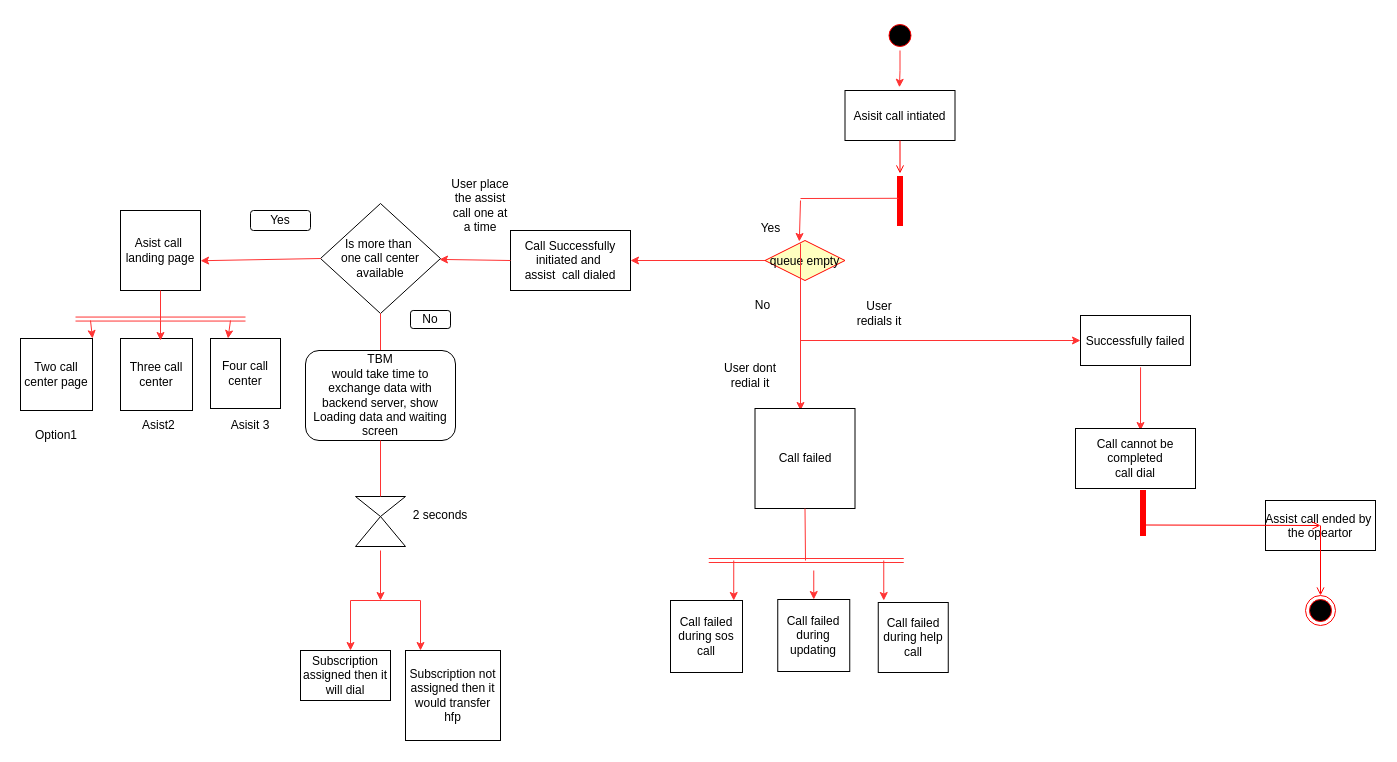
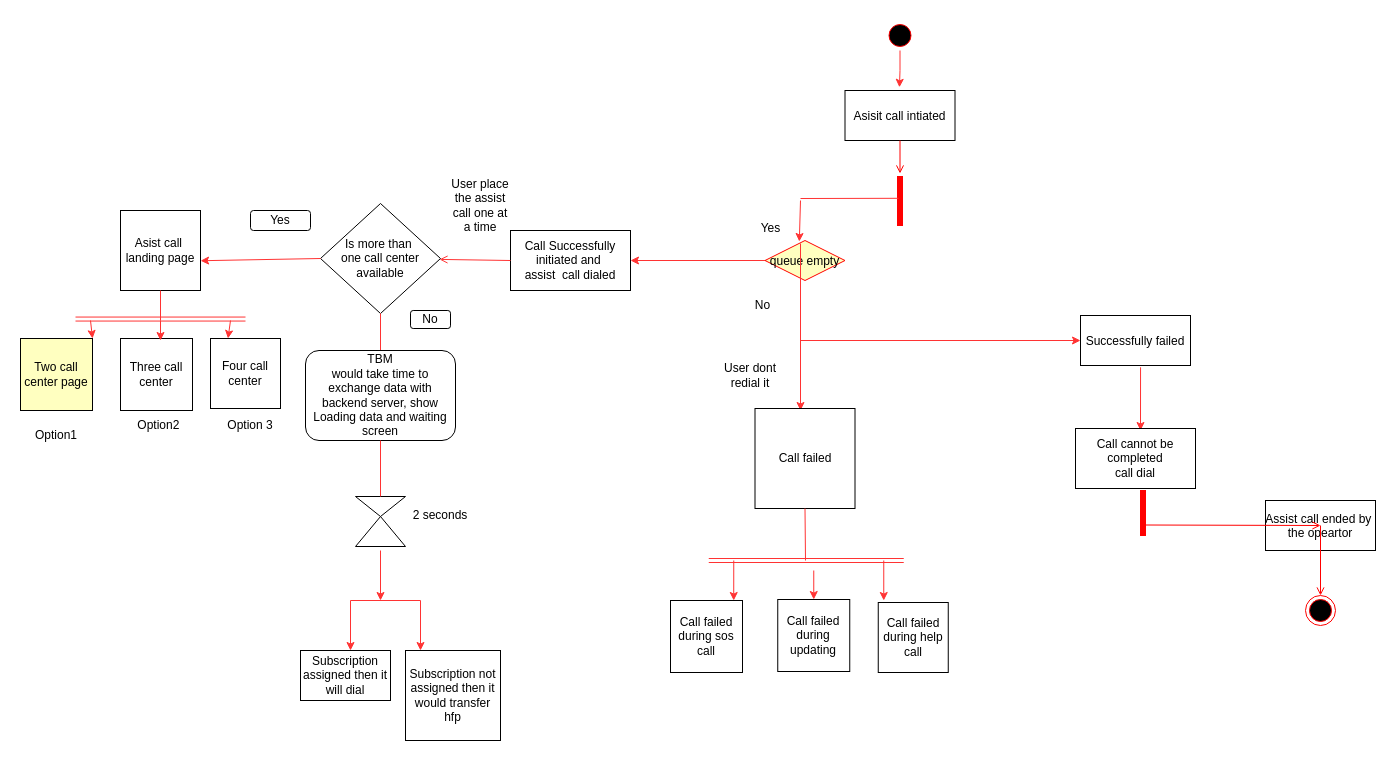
- <mxCell id="15" value="" style="endArrow=classic;html=1;rounded=0;strokeColor=#FF3333;exitX=0;exitY=0.5;exitDx=0;exitDy=0;" edge="1" parent="1" source="9" target="16"><mxGeometry width="50" height="50" relative="1" as="geometry"><mxPoint x="450" y="260" as="sourcePoint" /><mxPoint x="420" y="260" as="targetPoint" /></mxGeometry></mxCell>
+ <mxCell id="15" value="" style="endArrow=open;html=1;rounded=0;strokeColor=#FF3333;exitX=0;exitY=0.5;exitDx=0;exitDy=0;" edge="1" parent="1" source="9" target="16"><mxGeometry width="50" height="50" relative="1" as="geometry"><mxPoint x="450" y="260" as="sourcePoint" /><mxPoint x="420" y="260" as="targetPoint" /></mxGeometry></mxCell>
- <mxCell id="58" value="User redials it" style="text;html=1;strokeColor=none;fillColor=none;align=center;verticalAlign=middle;whiteSpace=wrap;rounded=0;" vertex="1" parent="1"><mxGeometry x="849.25" y="298" width="60" height="30" as="geometry" /></mxCell>
- <mxCell id="29" value="Two call center page" style="whiteSpace=wrap;html=1;aspect=fixed;" vertex="1" parent="1"><mxGeometry x="20" y="338" width="72" height="72" as="geometry" /></mxCell>
+ <mxCell id="29" value="Two call center page" style="whiteSpace=wrap;html=1;aspect=fixed;fillColor=#ffffc0;" vertex="1" parent="1"><mxGeometry x="20" y="338" width="72" height="72" as="geometry" /></mxCell>
- <mxCell id="39" value="Asist2&amp;nbsp;" style="text;html=1;strokeColor=none;fillColor=none;align=center;verticalAlign=middle;whiteSpace=wrap;rounded=0;" vertex="1" parent="1"><mxGeometry x="130" y="410" width="60" height="30" as="geometry" /></mxCell>
+ <mxCell id="39" value="Option2&amp;nbsp;" style="text;html=1;strokeColor=none;fillColor=none;align=center;verticalAlign=middle;whiteSpace=wrap;rounded=0;" vertex="1" parent="1"><mxGeometry x="130" y="410" width="60" height="30" as="geometry" /></mxCell>
- <mxCell id="37" value="Asisit 3" style="text;html=1;strokeColor=none;fillColor=none;align=center;verticalAlign=middle;whiteSpace=wrap;rounded=0;" vertex="1" parent="1"><mxGeometry x="220" y="410" width="60" height="30" as="geometry" /></mxCell>
+ <mxCell id="37" value="Option 3" style="text;html=1;strokeColor=none;fillColor=none;align=center;verticalAlign=middle;whiteSpace=wrap;rounded=0;" vertex="1" parent="1"><mxGeometry x="220" y="410" width="60" height="30" as="geometry" /></mxCell>
